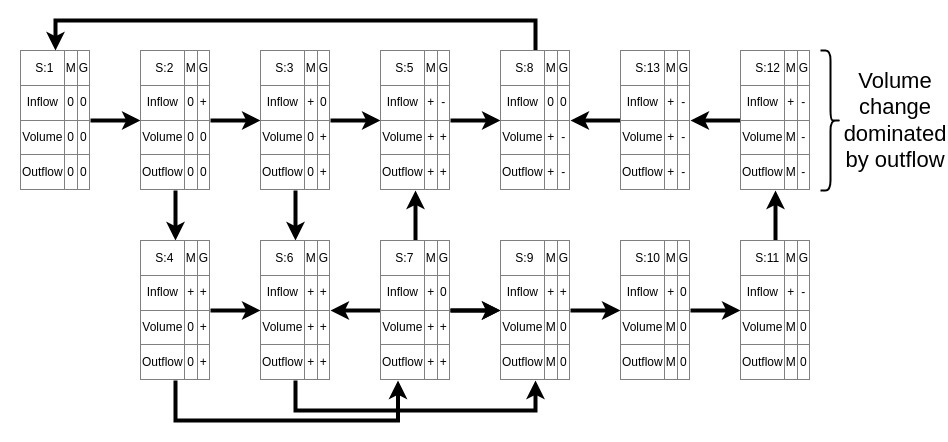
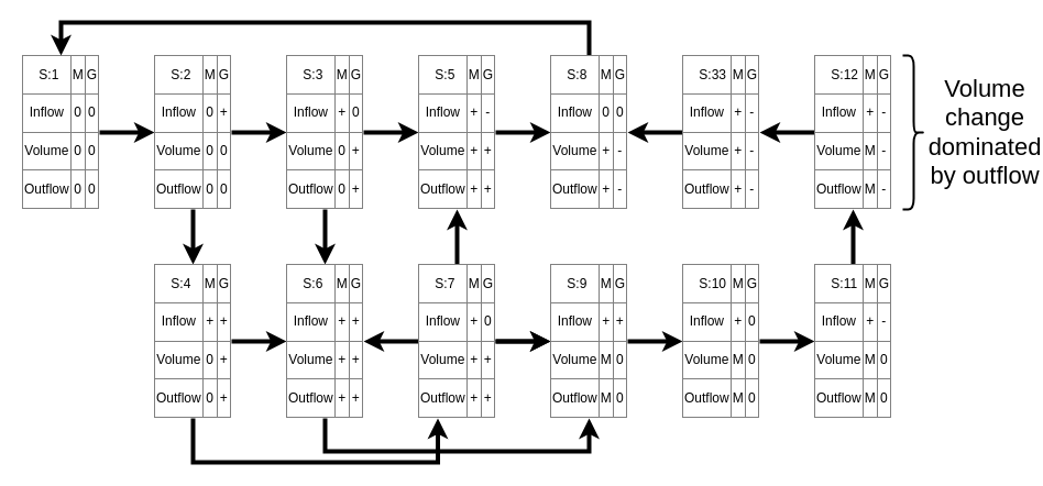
- <mxCell id="35" value="&lt;table style=&quot;width: 100% ; height: 100% ; border-collapse: collapse&quot; width=&quot;100%&quot; border=&quot;1&quot;&gt;&lt;tbody&gt;&lt;tr&gt;&lt;td&gt;&amp;nbsp;&amp;nbsp;&amp;nbsp; S:13&lt;/td&gt;&lt;td&gt;M&lt;br&gt;&lt;/td&gt;&lt;td&gt;G&lt;/td&gt;&lt;/tr&gt;&lt;tr&gt;&lt;td align=&quot;center&quot;&gt;Inflow&lt;br&gt;&lt;/td&gt;&lt;td align=&quot;center&quot;&gt;+&lt;br&gt;&lt;/td&gt;&lt;td align=&quot;center&quot;&gt;-&lt;br&gt;&lt;/td&gt;&lt;/tr&gt;&lt;tr&gt;&lt;td align=&quot;center&quot;&gt;Volume&lt;br&gt;&lt;/td&gt;&lt;td align=&quot;center&quot;&gt;+&lt;br&gt;&lt;/td&gt;&lt;td align=&quot;center&quot;&gt;-&lt;br&gt;&lt;/td&gt;&lt;/tr&gt;&lt;tr&gt;&lt;td align=&quot;center&quot;&gt;Outflow&lt;/td&gt;&lt;td align=&quot;center&quot;&gt;+&lt;br&gt;&lt;/td&gt;&lt;td align=&quot;center&quot;&gt;-&lt;br&gt;&lt;/td&gt;&lt;/tr&gt;&lt;/tbody&gt;&lt;/table&gt;" style="text;html=1;overflow=fill;" parent="1" vertex="1"><mxGeometry x="620" y="50" width="70" height="140" as="geometry" /></mxCell>
+ <mxCell id="35" value="&lt;table style=&quot;width: 100% ; height: 100% ; border-collapse: collapse&quot; width=&quot;100%&quot; border=&quot;1&quot;&gt;&lt;tbody&gt;&lt;tr&gt;&lt;td&gt;&amp;nbsp;&amp;nbsp;&amp;nbsp; S:33&lt;/td&gt;&lt;td&gt;M&lt;br&gt;&lt;/td&gt;&lt;td&gt;G&lt;/td&gt;&lt;/tr&gt;&lt;tr&gt;&lt;td align=&quot;center&quot;&gt;Inflow&lt;br&gt;&lt;/td&gt;&lt;td align=&quot;center&quot;&gt;+&lt;br&gt;&lt;/td&gt;&lt;td align=&quot;center&quot;&gt;-&lt;br&gt;&lt;/td&gt;&lt;/tr&gt;&lt;tr&gt;&lt;td align=&quot;center&quot;&gt;Volume&lt;br&gt;&lt;/td&gt;&lt;td align=&quot;center&quot;&gt;+&lt;br&gt;&lt;/td&gt;&lt;td align=&quot;center&quot;&gt;-&lt;br&gt;&lt;/td&gt;&lt;/tr&gt;&lt;tr&gt;&lt;td align=&quot;center&quot;&gt;Outflow&lt;/td&gt;&lt;td align=&quot;center&quot;&gt;+&lt;br&gt;&lt;/td&gt;&lt;td align=&quot;center&quot;&gt;-&lt;br&gt;&lt;/td&gt;&lt;/tr&gt;&lt;/tbody&gt;&lt;/table&gt;" style="text;html=1;overflow=fill;" parent="1" vertex="1"><mxGeometry x="620" y="50" width="70" height="140" as="geometry" /></mxCell>
